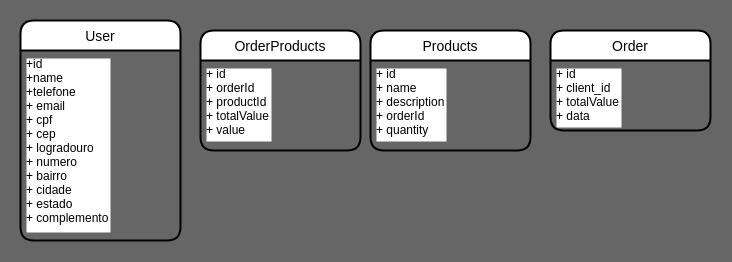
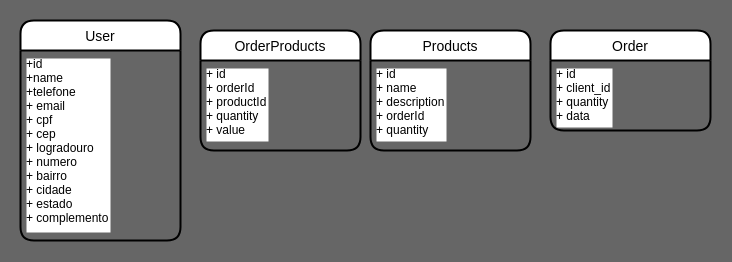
- <mxCell id="7" value="+ id&#10;+ orderId&#10;+ productId&#10;+ totalValue&#10;+ value&#10;" style="align=left;strokeColor=none;fillColor=none;spacingLeft=4;fontSize=12;verticalAlign=top;resizable=0;rotatable=0;part=1;labelBackgroundColor=#FFFFFF;fontColor=#000000;" parent="6" vertex="1"><mxGeometry y="30" width="160" height="90" as="geometry" /></mxCell>
+ <mxCell id="7" value="+ id&#10;+ orderId&#10;+ productId&#10;+ quantity&#10;+ value&#10;" style="align=left;strokeColor=none;fillColor=none;spacingLeft=4;fontSize=12;verticalAlign=top;resizable=0;rotatable=0;part=1;labelBackgroundColor=#FFFFFF;fontColor=#000000;" parent="6" vertex="1"><mxGeometry y="30" width="160" height="90" as="geometry" /></mxCell>
- <mxCell id="9" value="+ id&#10;+ client_id&#10;+ totalValue&#10;+ data" style="align=left;strokeColor=none;fillColor=none;spacingLeft=4;fontSize=12;verticalAlign=top;resizable=0;rotatable=0;part=1;fontColor=#000000;labelBackgroundColor=#FFFFFF;" parent="8" vertex="1"><mxGeometry y="30" width="160" height="70" as="geometry" /></mxCell>
+ <mxCell id="9" value="+ id&#10;+ client_id&#10;+ quantity&#10;+ data" style="align=left;strokeColor=none;fillColor=none;spacingLeft=4;fontSize=12;verticalAlign=top;resizable=0;rotatable=0;part=1;fontColor=#000000;labelBackgroundColor=#FFFFFF;" parent="8" vertex="1"><mxGeometry y="30" width="160" height="70" as="geometry" /></mxCell>
